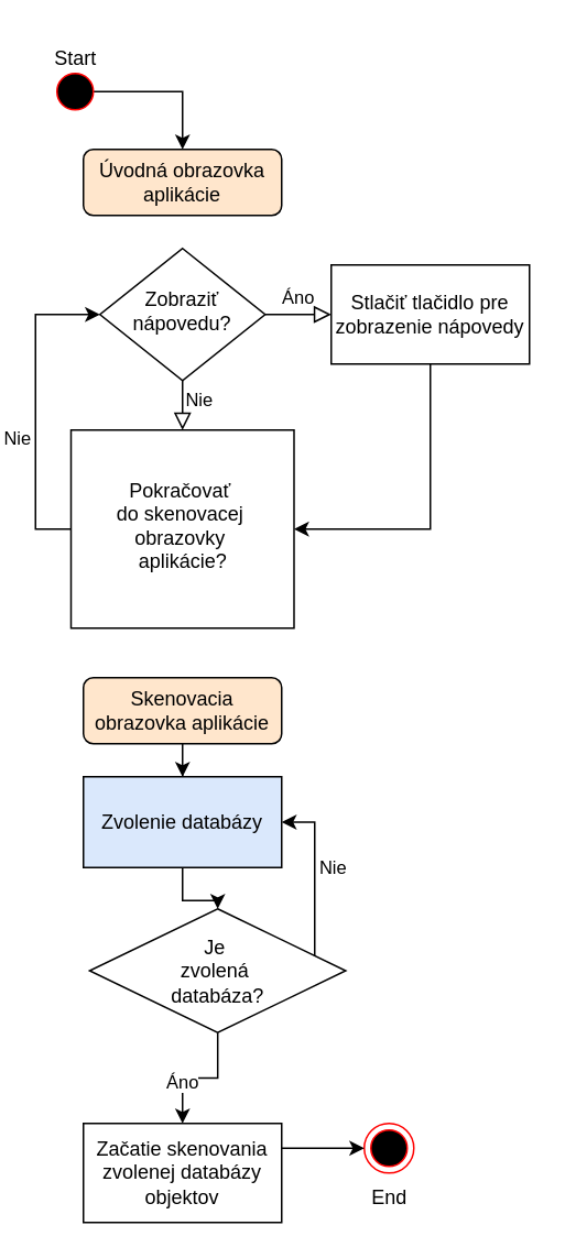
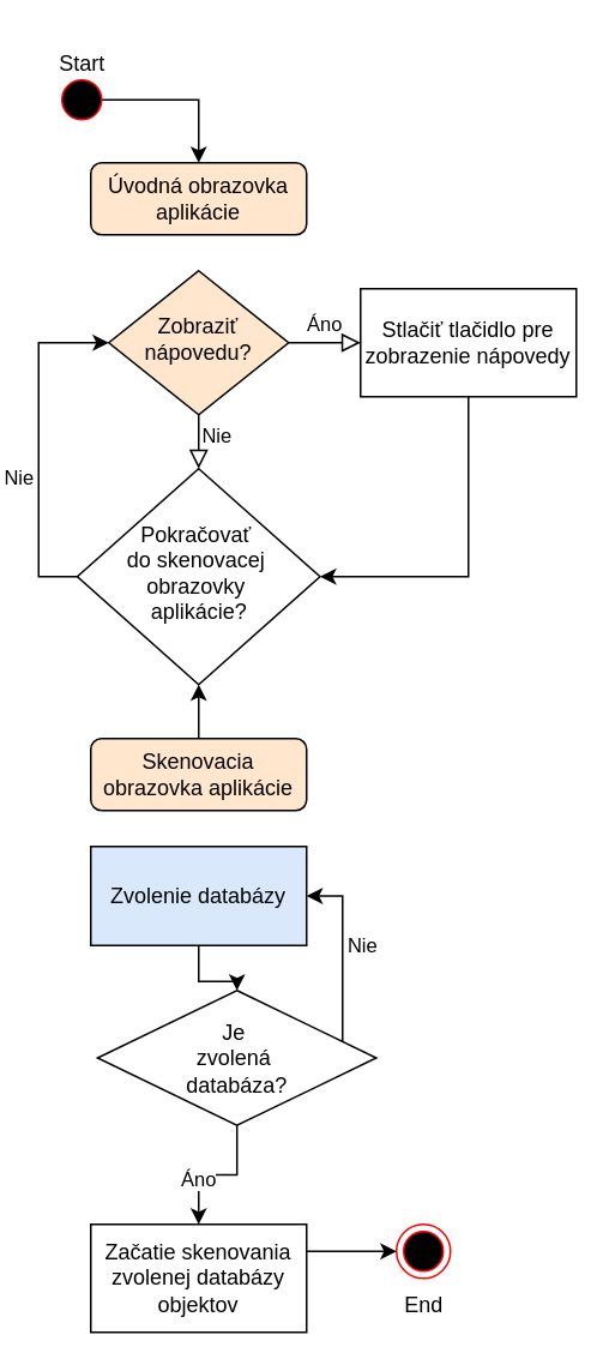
- <mxCell id="5" value="Zobraziť nápovedu?" style="rhombus;whiteSpace=wrap;html=1;shadow=0;fontFamily=Helvetica;fontSize=12;align=center;strokeWidth=1;spacing=6;spacingTop=-4;" parent="1" vertex="1"><mxGeometry x="60" y="150" width="100" height="80" as="geometry" /></mxCell>
+ <mxCell id="5" value="Zobraziť nápovedu?" style="rhombus;whiteSpace=wrap;html=1;shadow=0;fontFamily=Helvetica;fontSize=12;align=center;strokeWidth=1;spacing=6;spacingTop=-4;fillColor=#ffe6cc;" parent="1" vertex="1"><mxGeometry x="60" y="150" width="100" height="80" as="geometry" /></mxCell>
- <mxCell id="12" value="Pokračovať&amp;nbsp;&lt;div&gt;do skenovacej&amp;nbsp;&lt;div&gt;obrazovky&amp;nbsp;&lt;/div&gt;&lt;div&gt;aplikácie?&lt;/div&gt;&lt;/div&gt;" style="whiteSpace=wrap;html=1;shadow=0;fontFamily=Helvetica;fontSize=12;align=center;strokeWidth=1;spacing=6;spacingTop=-4;rounded=0;" vertex="1" parent="1"><mxGeometry x="42.5" y="260" width="135" height="120" as="geometry" /></mxCell>
+ <mxCell id="12" value="Pokračovať&amp;nbsp;&lt;div&gt;do skenovacej&amp;nbsp;&lt;div&gt;obrazovky&amp;nbsp;&lt;/div&gt;&lt;div&gt;aplikácie?&lt;/div&gt;&lt;/div&gt;" style="rhombus;whiteSpace=wrap;html=1;shadow=0;fontFamily=Helvetica;fontSize=12;align=center;strokeWidth=1;spacing=6;spacingTop=-4;" vertex="1" parent="1"><mxGeometry x="42.5" y="260" width="135" height="120" as="geometry" /></mxCell>
- <mxCell id="13" value="" style="edgeStyle=orthogonalEdgeStyle;rounded=0;orthogonalLoop=1;jettySize=auto;html=1;entryX=0.5;entryY=0;entryDx=0;entryDy=0;" edge="1" parent="1" source="14" target="18"><mxGeometry relative="1" as="geometry"><mxPoint x="110" y="530" as="targetPoint" /></mxGeometry></mxCell>
+ <mxCell id="13" value="" style="edgeStyle=orthogonalEdgeStyle;rounded=0;orthogonalLoop=1;jettySize=auto;html=1;" edge="1" parent="1" source="14" target="12"><mxGeometry relative="1" as="geometry"><mxPoint x="110" y="530" as="targetPoint" /></mxGeometry></mxCell>
